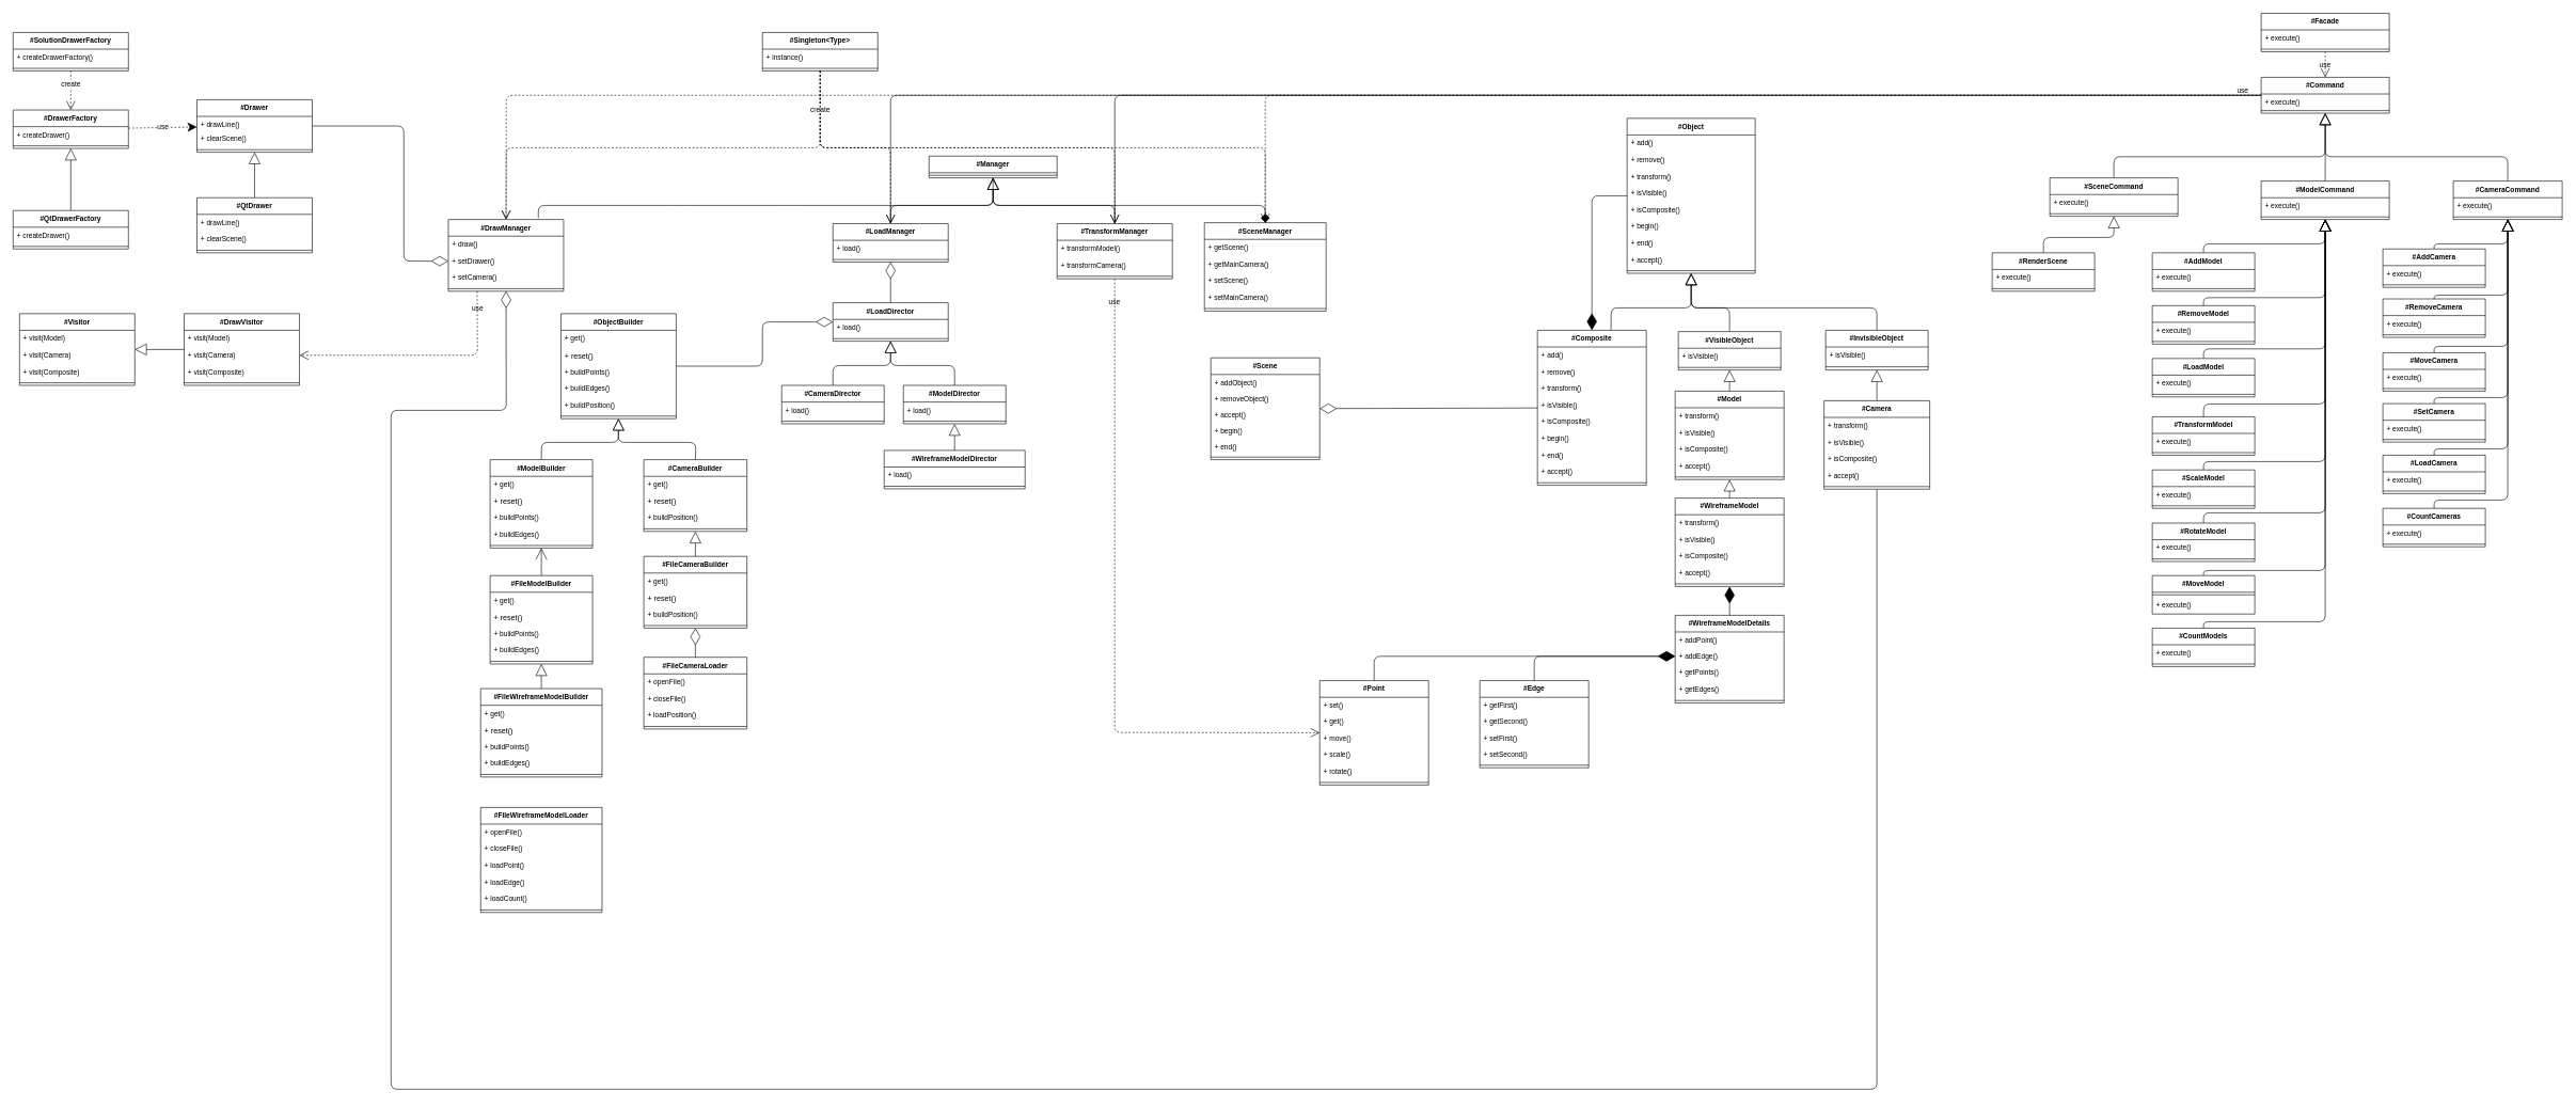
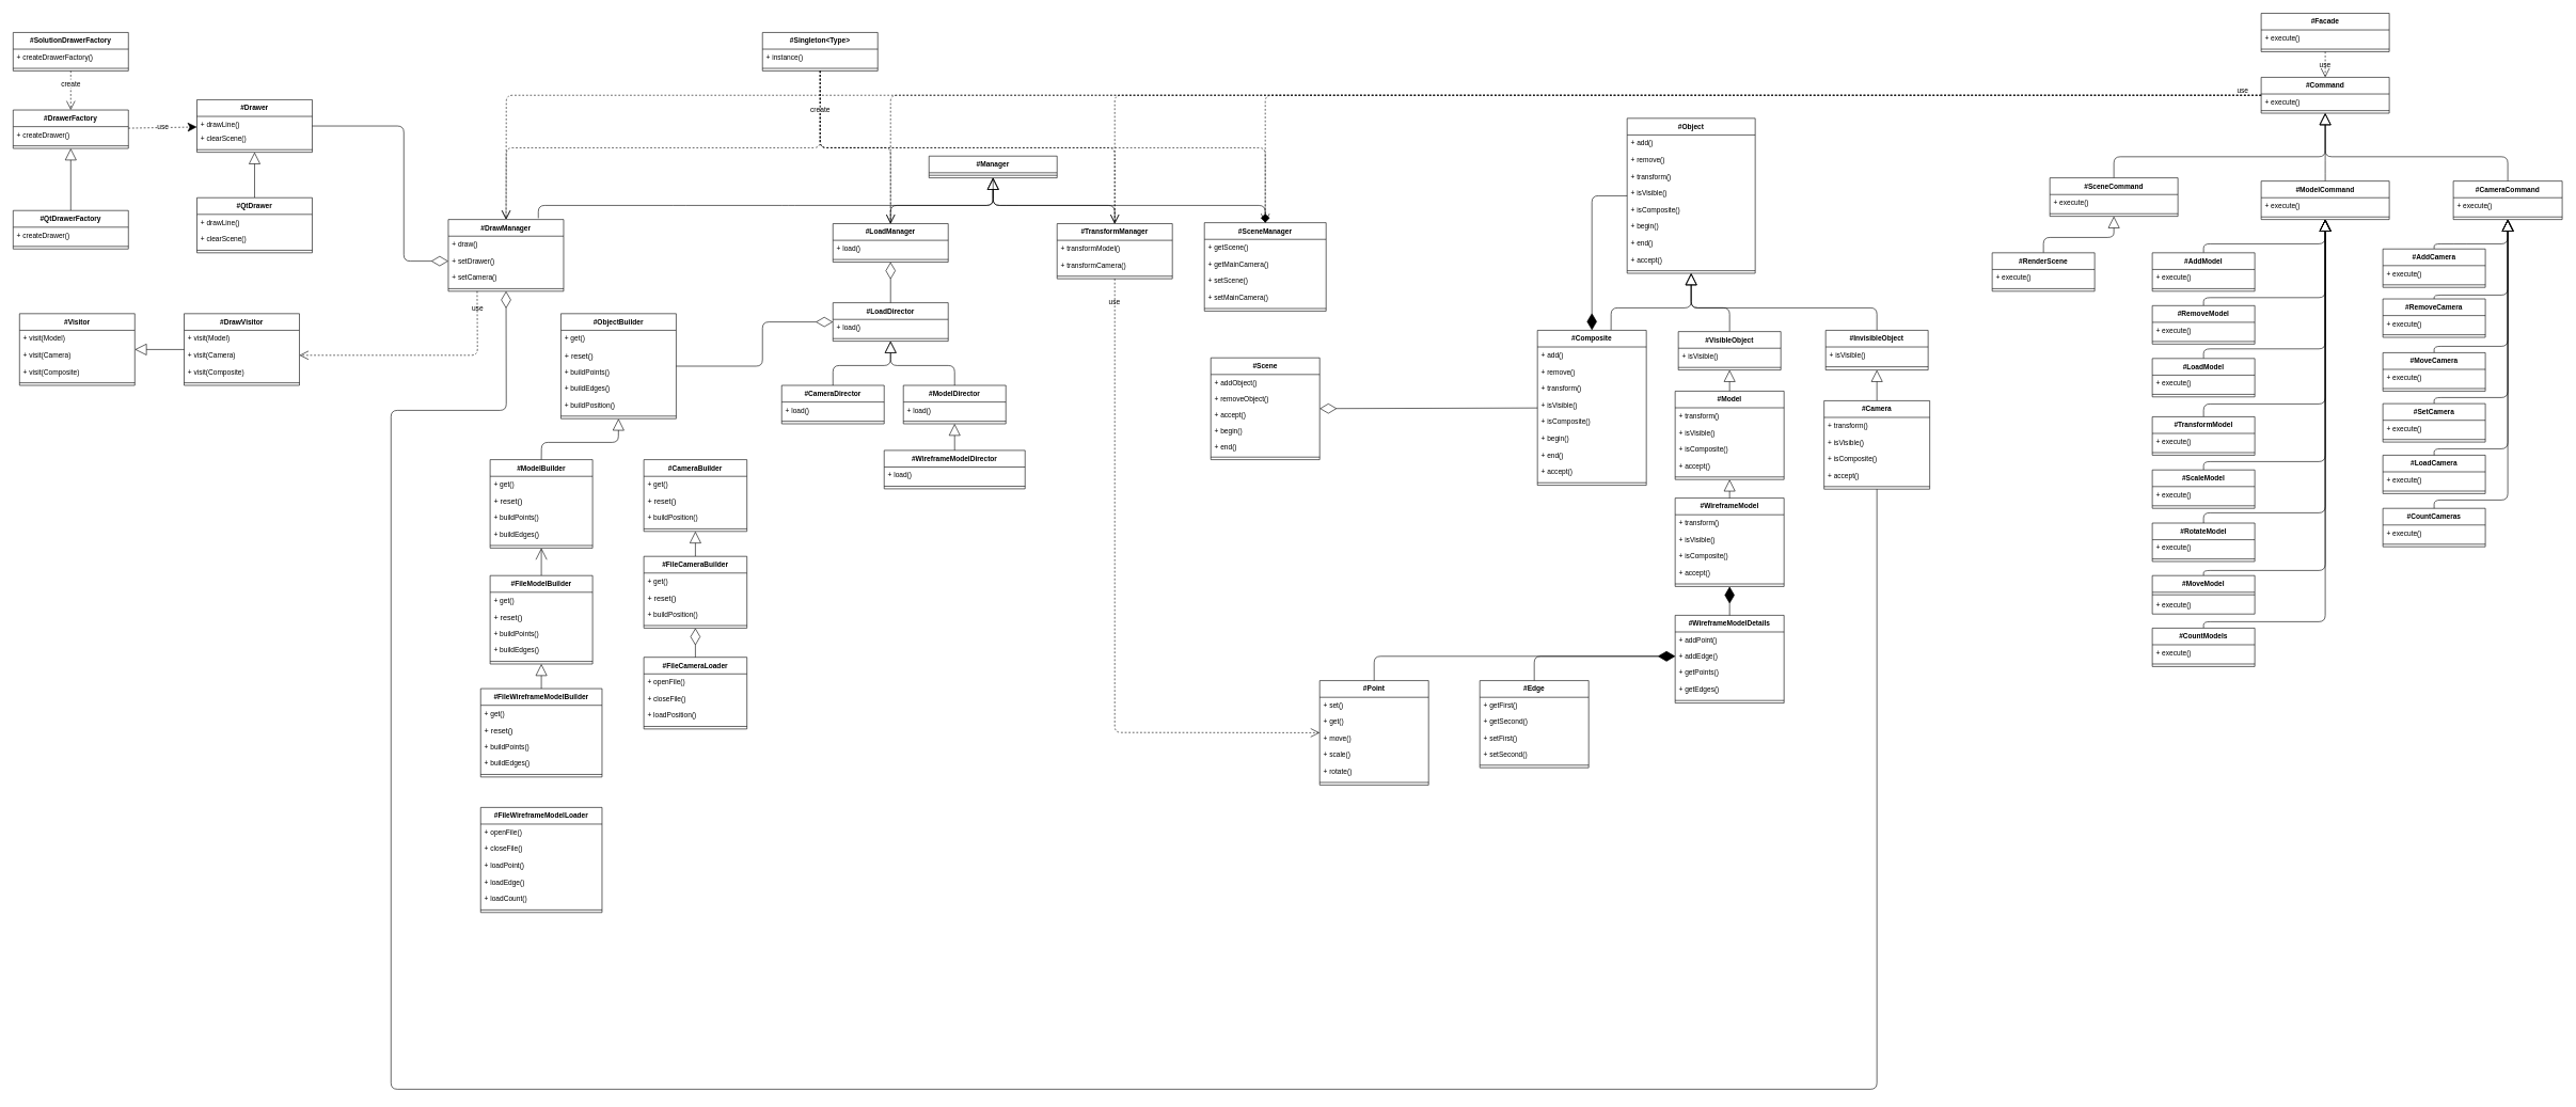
- <mxCell id="291" value="" style="endArrow=open;endSize=12;dashed=0;html=1;rounded=1;" parent="1" source="74" target="163" edge="1"><mxGeometry x="-0.973" y="-8" width="160" relative="1" as="geometry"><mxPoint x="4120.37" y="60" as="sourcePoint" /><mxPoint x="1380.001" y="254" as="targetPoint" /><Array as="points"><mxPoint x="1390" y="148" /></Array><mxPoint as="offset" /></mxGeometry></mxCell>
+ <mxCell id="291" value="" style="endArrow=open;endSize=12;dashed=1;html=1;rounded=1;" parent="1" source="74" target="163" edge="1"><mxGeometry x="-0.973" y="-8" width="160" relative="1" as="geometry"><mxPoint x="4120.37" y="60" as="sourcePoint" /><mxPoint x="1380.001" y="254" as="targetPoint" /><Array as="points"><mxPoint x="1390" y="148" /></Array><mxPoint as="offset" /></mxGeometry></mxCell>
- <mxCell id="292" value="" style="endArrow=open;endSize=12;dashed=0;html=1;rounded=1;" parent="1" source="74" target="158" edge="1"><mxGeometry x="-0.973" y="-8" width="160" relative="1" as="geometry"><mxPoint x="3540" y="158" as="sourcePoint" /><mxPoint x="1400" y="358.5" as="targetPoint" /><Array as="points"><mxPoint x="1740" y="148" /></Array><mxPoint as="offset" /></mxGeometry></mxCell>
+ <mxCell id="292" value="" style="endArrow=open;endSize=12;dashed=1;html=1;rounded=1;" parent="1" source="74" target="158" edge="1"><mxGeometry x="-0.973" y="-8" width="160" relative="1" as="geometry"><mxPoint x="3540" y="158" as="sourcePoint" /><mxPoint x="1400" y="358.5" as="targetPoint" /><Array as="points"><mxPoint x="1740" y="148" /></Array><mxPoint as="offset" /></mxGeometry></mxCell>
- <mxCell id="200" value="" style="edgeStyle=none;orthogonalLoop=1;jettySize=auto;exitX=0.5;exitY=0;exitDx=0;exitDy=0;endArrow=block;endFill=0;endSize=16;entryX=0.5;entryY=1;entryDx=0;entryDy=0;fontSize=11;labelBorderColor=none;labelBackgroundColor=none;fontFamily=Helvetica;" parent="1" source="195" target="181" edge="1"><mxGeometry relative="1" as="geometry"><mxPoint x="914.5" y="626" as="targetPoint" /><Array as="points"><mxPoint x="1086" y="690" /><mxPoint x="965" y="690" /></Array><mxPoint x="895.5" y="753" as="sourcePoint" /></mxGeometry></mxCell>
